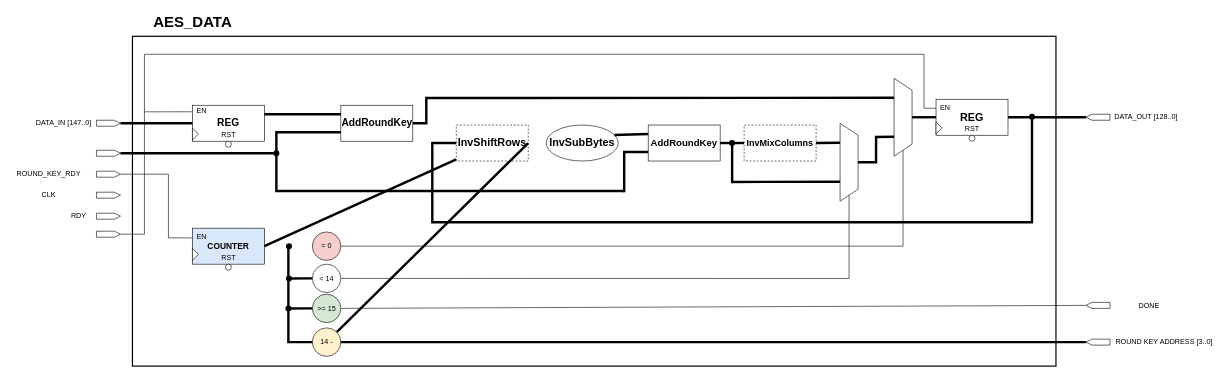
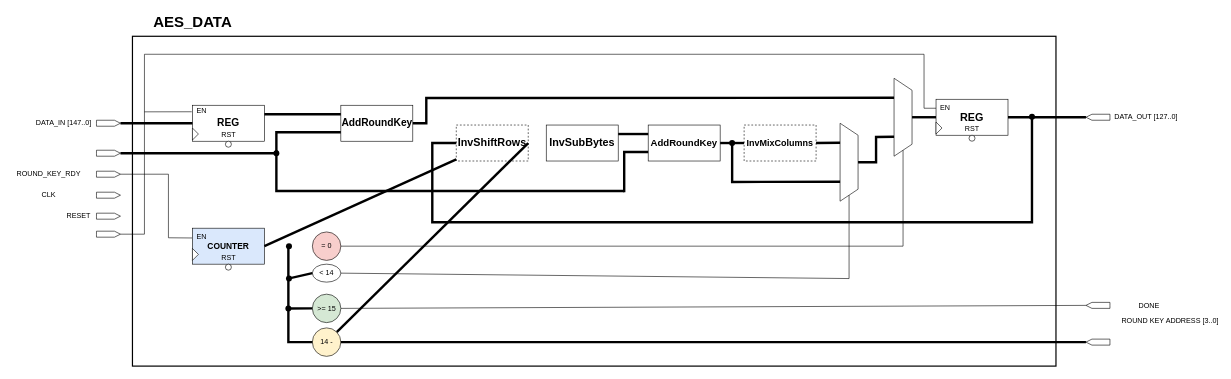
- <mxCell id="38" value="DATA_OUT [128..0]" style="text;html=1;align=center;verticalAlign=middle;resizable=0;points=[];autosize=1;strokeColor=none;" parent="1" vertex="1"><mxGeometry x="1850" y="185" width="120" height="20" as="geometry" /></mxCell>
+ <mxCell id="38" value="DATA_OUT [127..0]" style="text;html=1;align=center;verticalAlign=middle;resizable=0;points=[];autosize=1;strokeColor=none;" parent="1" vertex="1"><mxGeometry x="1850" y="185" width="120" height="20" as="geometry" /></mxCell>
- <mxCell id="10" value="&lt;font size=&quot;1&quot;&gt;&lt;b style=&quot;font-size: 18px&quot;&gt;InvSubBytes&lt;/b&gt;&lt;/font&gt;" style="ellipse;whiteSpace=wrap;html=1;" parent="1" vertex="1"><mxGeometry x="910" y="208" width="120" height="60" as="geometry" /></mxCell>
+ <mxCell id="10" value="&lt;font size=&quot;1&quot;&gt;&lt;b style=&quot;font-size: 18px&quot;&gt;InvSubBytes&lt;/b&gt;&lt;/font&gt;" style="rounded=0;whiteSpace=wrap;html=1;" parent="1" vertex="1"><mxGeometry x="910" y="208" width="120" height="60" as="geometry" /></mxCell>
- <mxCell id="16" value="RDY" style="text;html=1;align=center;verticalAlign=middle;resizable=0;points=[];autosize=1;strokeColor=none;" parent="1" vertex="1"><mxGeometry x="100" y="350" width="60" height="20" as="geometry" /></mxCell>
+ <mxCell id="16" value="RESET" style="text;html=1;align=center;verticalAlign=middle;resizable=0;points=[];autosize=1;strokeColor=none;" parent="1" vertex="1"><mxGeometry x="100" y="350" width="60" height="20" as="geometry" /></mxCell>
- <mxCell id="47" value="&amp;lt; 14" style="ellipse;whiteSpace=wrap;html=1;aspect=fixed;fillColor=#FFFFFF;" parent="1" vertex="1"><mxGeometry x="520" y="440" width="47.5" height="47.5" as="geometry" /></mxCell>
+ <mxCell id="47" value="&amp;lt; 14" style="ellipse;whiteSpace=wrap;html=1;aspect=fixed;fillColor=#FFFFFF;" parent="1" vertex="1"><mxGeometry x="520" y="440" width="47.5" height="30" as="geometry" /></mxCell>
- <mxCell id="42" value="ROUND KEY ADDRESS [3..0]" style="text;html=1;align=center;verticalAlign=middle;resizable=0;points=[];autosize=1;strokeColor=none;" parent="1" vertex="1"><mxGeometry x="1850" y="560" width="180" height="20" as="geometry" /></mxCell>
+ <mxCell id="42" value="ROUND KEY ADDRESS [3..0]" style="text;html=1;align=center;verticalAlign=middle;resizable=0;points=[];autosize=1;strokeColor=none;" parent="1" vertex="1"><mxGeometry x="1860" y="525" width="180" height="20" as="geometry" /></mxCell>
